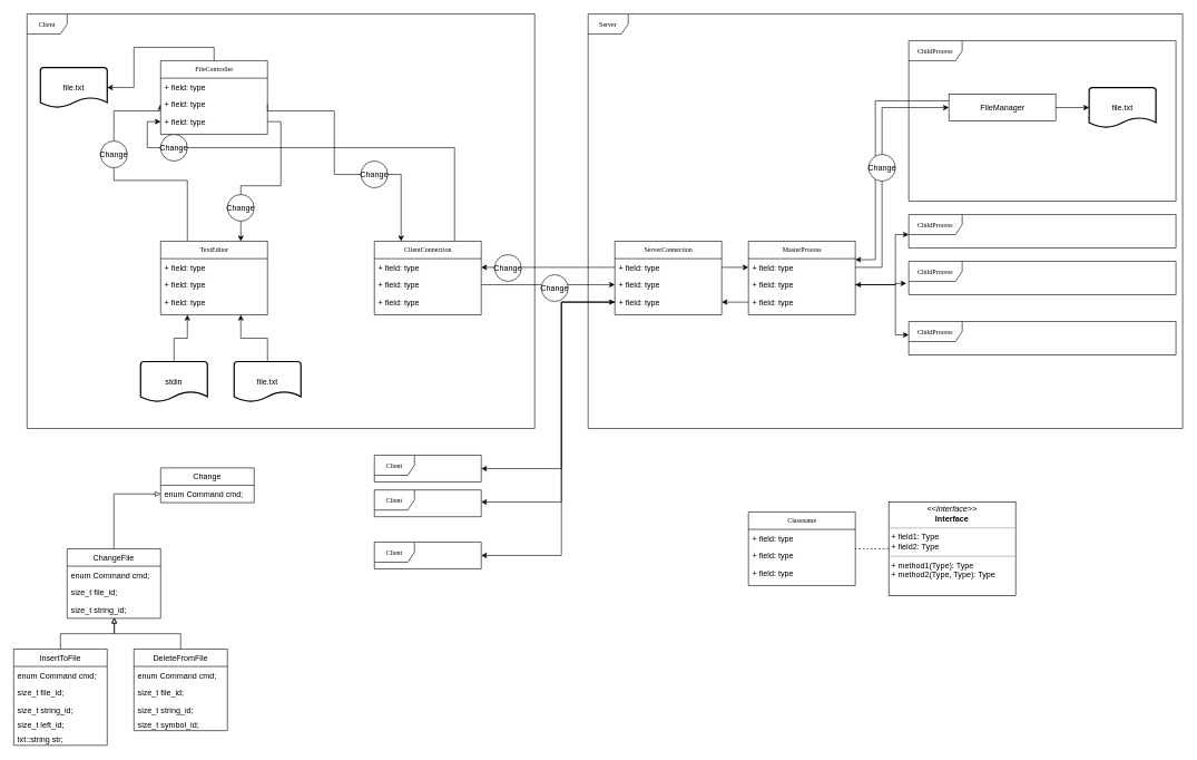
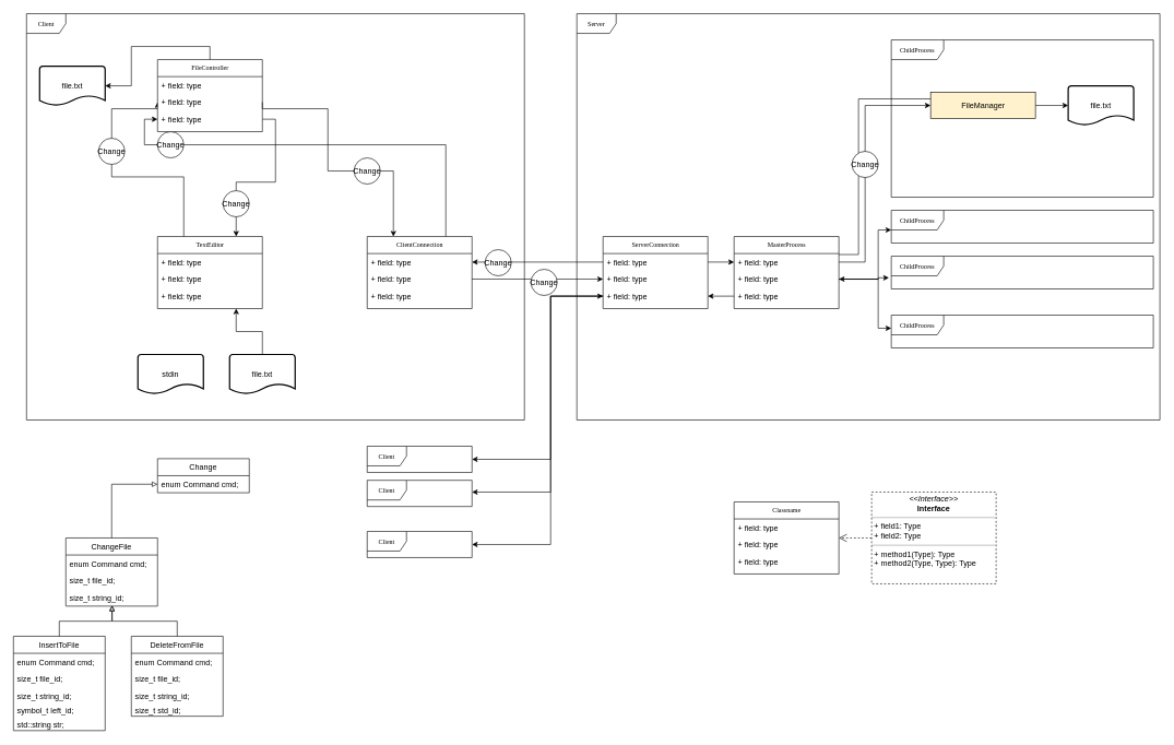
- <mxCell id="57" value="FileManager" style="html=1;" vertex="1" parent="1"><mxGeometry x="1420" y="140" width="160" height="40" as="geometry" /></mxCell>
+ <mxCell id="57" value="FileManager" style="html=1;fillColor=#fff2cc;" vertex="1" parent="1"><mxGeometry x="1420" y="140" width="160" height="40" as="geometry" /></mxCell>
- <mxCell id="56" style="edgeStyle=orthogonalEdgeStyle;rounded=0;orthogonalLoop=1;jettySize=auto;html=1;exitX=0;exitY=0.25;exitDx=0;exitDy=0;entryX=1;entryY=0.25;entryDx=0;entryDy=0;startArrow=none;startFill=0;" edge="1" parent="1" source="57" target="48"><mxGeometry relative="1" as="geometry"><Array as="points"><mxPoint x="1310" y="150" /><mxPoint x="1310" y="388" /></Array></mxGeometry></mxCell>
+ <mxCell id="56" style="edgeStyle=orthogonalEdgeStyle;rounded=0;orthogonalLoop=1;jettySize=auto;html=1;exitX=0;exitY=0.25;exitDx=0;exitDy=0;entryX=1;entryY=0.25;entryDx=0;entryDy=0;startArrow=none;startFill=0;endArrow=none;" edge="1" parent="1" source="57" target="48"><mxGeometry relative="1" as="geometry"><Array as="points"><mxPoint x="1310" y="150" /><mxPoint x="1310" y="388" /></Array></mxGeometry></mxCell>
- <mxCell id="10" style="edgeStyle=orthogonalEdgeStyle;rounded=0;orthogonalLoop=1;jettySize=auto;html=1;exitX=0.5;exitY=0;exitDx=0;exitDy=0;exitPerimeter=0;entryX=0.25;entryY=1;entryDx=0;entryDy=0;" edge="1" parent="1" source="11" target="15"><mxGeometry relative="1" as="geometry" /></mxCell>
- <mxCell id="8" style="edgeStyle=orthogonalEdgeStyle;rounded=0;html=1;labelBackgroundColor=none;startFill=0;endArrow=none;endFill=0;endSize=10;fontFamily=Verdana;fontSize=10;dashed=1;" parent="1" source="9" target="4" edge="1"><mxGeometry relative="1" as="geometry" /></mxCell>
+ <mxCell id="8" style="edgeStyle=orthogonalEdgeStyle;rounded=0;html=1;labelBackgroundColor=none;startFill=0;endArrow=open;endFill=0;endSize=10;fontFamily=Verdana;fontSize=10;dashed=1;" parent="1" source="9" target="4" edge="1"><mxGeometry relative="1" as="geometry" /></mxCell>
- <mxCell id="9" value="&lt;p style=&quot;margin:0px;margin-top:4px;text-align:center;&quot;&gt;&lt;i&gt;&amp;lt;&amp;lt;Interface&amp;gt;&amp;gt;&lt;/i&gt;&lt;br/&gt;&lt;b&gt;Interface&lt;/b&gt;&lt;/p&gt;&lt;hr size=&quot;1&quot;/&gt;&lt;p style=&quot;margin:0px;margin-left:4px;&quot;&gt;+ field1: Type&lt;br/&gt;+ field2: Type&lt;/p&gt;&lt;hr size=&quot;1&quot;/&gt;&lt;p style=&quot;margin:0px;margin-left:4px;&quot;&gt;+ method1(Type): Type&lt;br/&gt;+ method2(Type, Type): Type&lt;/p&gt;" style="verticalAlign=top;align=left;overflow=fill;fontSize=12;fontFamily=Helvetica;html=1;rounded=0;shadow=0;comic=0;labelBackgroundColor=none;strokeWidth=1" parent="1" vertex="1"><mxGeometry x="1330" y="750" width="190" height="140" as="geometry" /></mxCell>
+ <mxCell id="9" value="&lt;p style=&quot;margin:0px;margin-top:4px;text-align:center;&quot;&gt;&lt;i&gt;&amp;lt;&amp;lt;Interface&amp;gt;&amp;gt;&lt;/i&gt;&lt;br/&gt;&lt;b&gt;Interface&lt;/b&gt;&lt;/p&gt;&lt;hr size=&quot;1&quot;/&gt;&lt;p style=&quot;margin:0px;margin-left:4px;&quot;&gt;+ field1: Type&lt;br/&gt;+ field2: Type&lt;/p&gt;&lt;hr size=&quot;1&quot;/&gt;&lt;p style=&quot;margin:0px;margin-left:4px;&quot;&gt;+ method1(Type): Type&lt;br/&gt;+ method2(Type, Type): Type&lt;/p&gt;" style="verticalAlign=top;align=left;overflow=fill;fontSize=12;fontFamily=Helvetica;html=1;rounded=0;shadow=0;comic=0;labelBackgroundColor=none;strokeWidth=1;dashed=1;" parent="1" vertex="1"><mxGeometry x="1330" y="750" width="190" height="140" as="geometry" /></mxCell>
- <mxCell id="83" value="size_t left_id;" style="text;strokeColor=none;fillColor=none;align=left;verticalAlign=top;spacingLeft=4;spacingRight=4;overflow=hidden;rotatable=0;points=[[0,0.5],[1,0.5]];portConstraint=eastwest;" vertex="1" parent="79"><mxGeometry y="100" width="140" height="22" as="geometry" /></mxCell>
+ <mxCell id="83" value="symbol_t left_id;" style="text;strokeColor=none;fillColor=none;align=left;verticalAlign=top;spacingLeft=4;spacingRight=4;overflow=hidden;rotatable=0;points=[[0,0.5],[1,0.5]];portConstraint=eastwest;" vertex="1" parent="79"><mxGeometry y="100" width="140" height="22" as="geometry" /></mxCell>
- <mxCell id="90" value="size_t symbol_id;" style="text;strokeColor=none;fillColor=none;align=left;verticalAlign=top;spacingLeft=4;spacingRight=4;overflow=hidden;rotatable=0;points=[[0,0.5],[1,0.5]];portConstraint=eastwest;" vertex="1" parent="86"><mxGeometry y="100" width="140" height="22" as="geometry" /></mxCell>
+ <mxCell id="90" value="size_t std_id;" style="text;strokeColor=none;fillColor=none;align=left;verticalAlign=top;spacingLeft=4;spacingRight=4;overflow=hidden;rotatable=0;points=[[0,0.5],[1,0.5]];portConstraint=eastwest;" vertex="1" parent="86"><mxGeometry y="100" width="140" height="22" as="geometry" /></mxCell>
- <mxCell id="84" value="txt::string str;" style="text;strokeColor=none;fillColor=none;align=left;verticalAlign=top;spacingLeft=4;spacingRight=4;overflow=hidden;rotatable=0;points=[[0,0.5],[1,0.5]];portConstraint=eastwest;" vertex="1" parent="79"><mxGeometry y="122" width="140" height="22" as="geometry" /></mxCell>
+ <mxCell id="84" value="std::string str;" style="text;strokeColor=none;fillColor=none;align=left;verticalAlign=top;spacingLeft=4;spacingRight=4;overflow=hidden;rotatable=0;points=[[0,0.5],[1,0.5]];portConstraint=eastwest;" vertex="1" parent="79"><mxGeometry y="122" width="140" height="22" as="geometry" /></mxCell>
